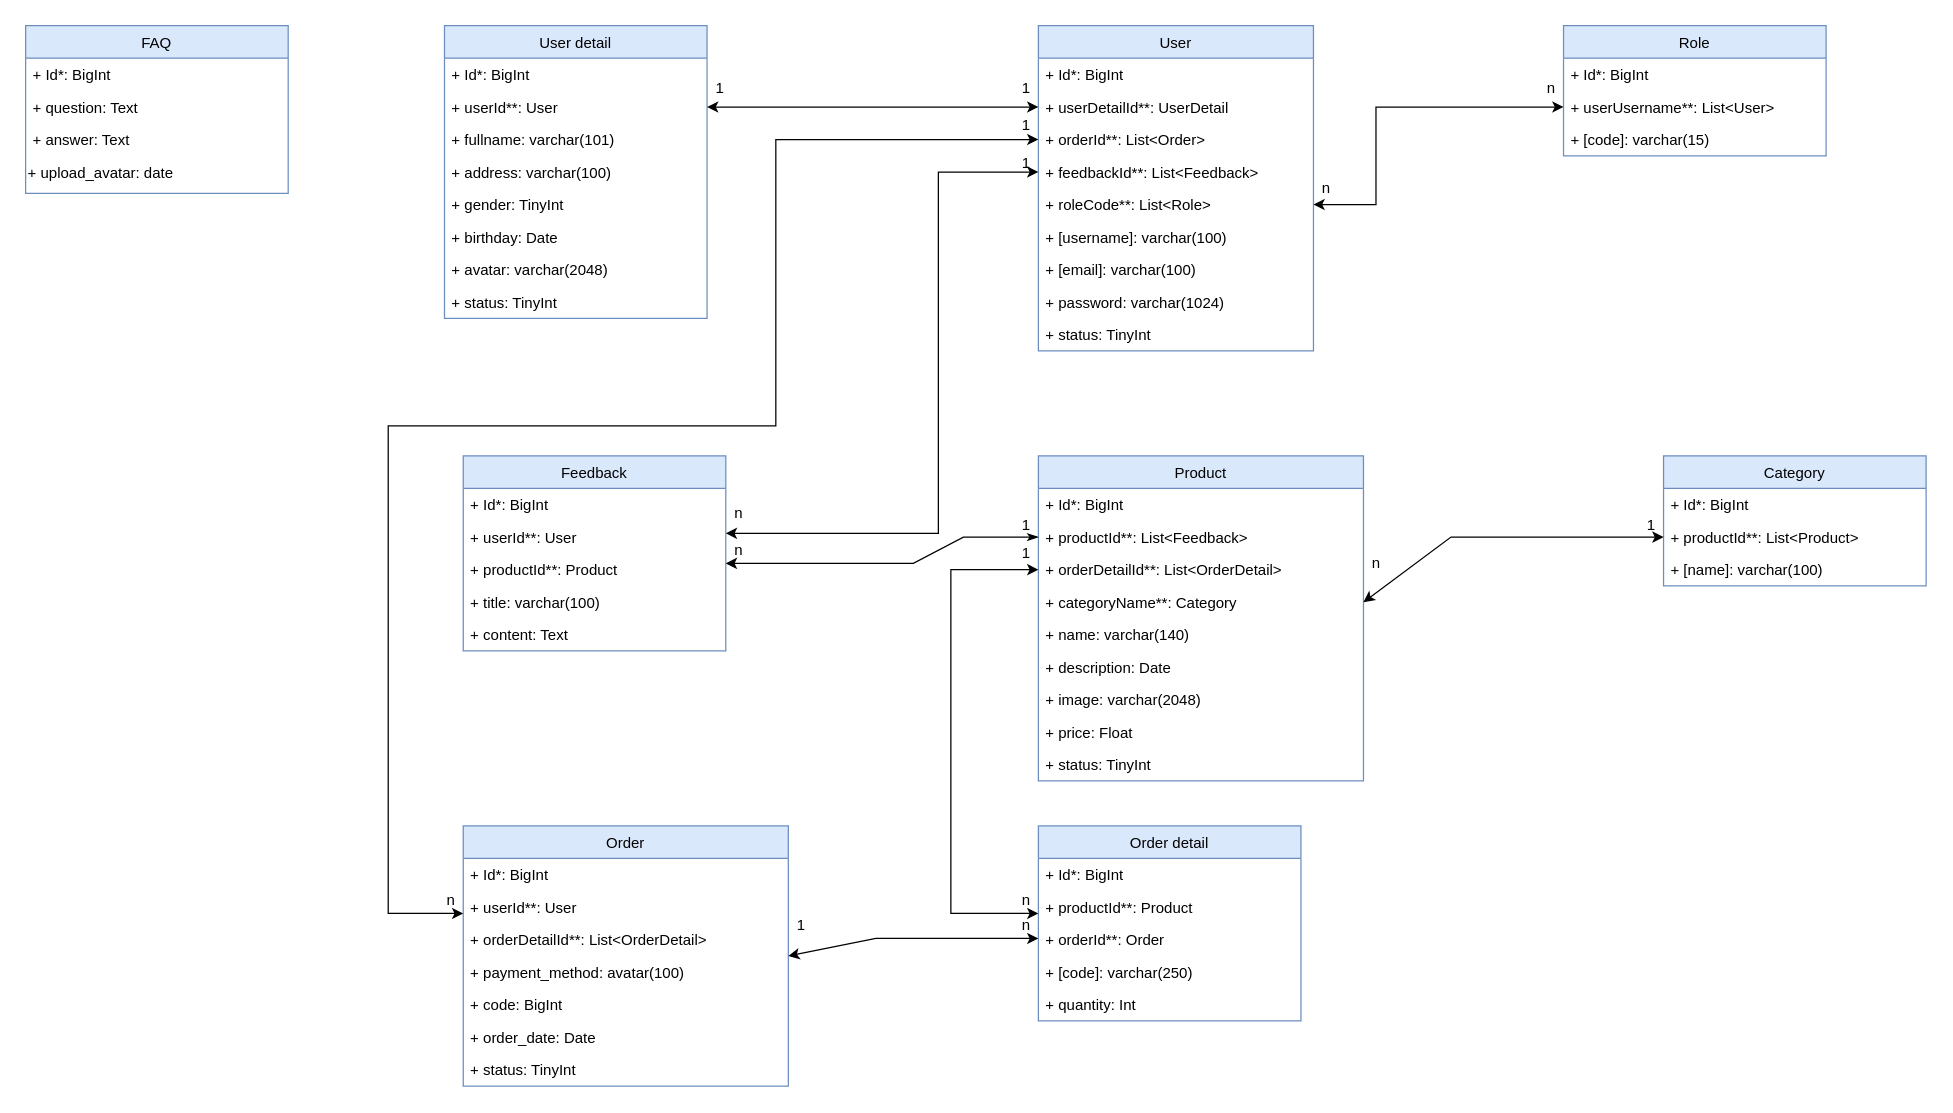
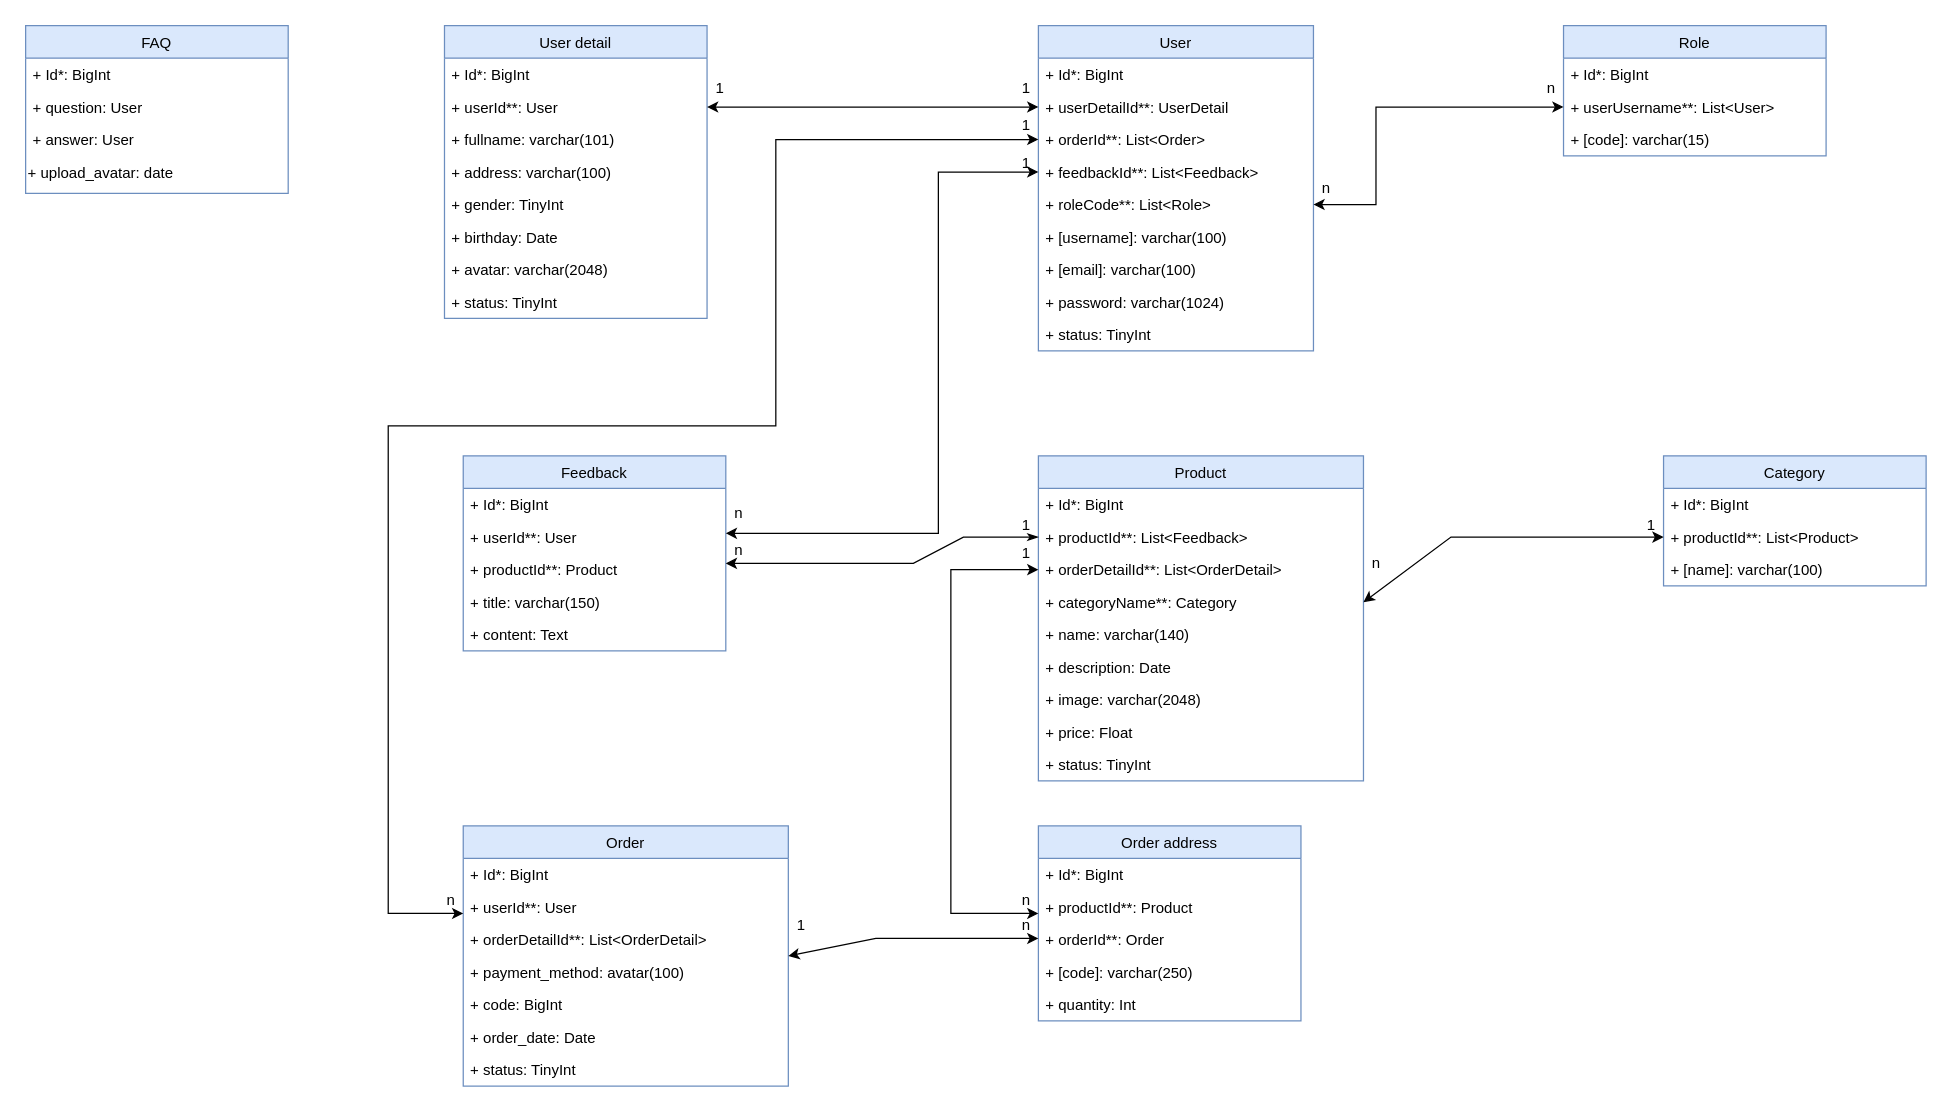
- <mxCell id="85" value="+ question: Text&#10;" style="text;strokeColor=none;fillColor=none;align=left;verticalAlign=top;spacingLeft=4;spacingRight=4;overflow=hidden;rotatable=0;points=[[0,0.5],[1,0.5]];portConstraint=eastwest;" parent="83" vertex="1"><mxGeometry y="52" width="210" height="26" as="geometry" /></mxCell>
+ <mxCell id="85" value="+ question: User&#10;" style="text;strokeColor=none;fillColor=none;align=left;verticalAlign=top;spacingLeft=4;spacingRight=4;overflow=hidden;rotatable=0;points=[[0,0.5],[1,0.5]];portConstraint=eastwest;" parent="83" vertex="1"><mxGeometry y="52" width="210" height="26" as="geometry" /></mxCell>
- <mxCell id="86" value="+ answer: Text&#10;" style="text;strokeColor=none;fillColor=none;align=left;verticalAlign=top;spacingLeft=4;spacingRight=4;overflow=hidden;rotatable=0;points=[[0,0.5],[1,0.5]];portConstraint=eastwest;" parent="83" vertex="1"><mxGeometry y="78" width="210" height="26" as="geometry" /></mxCell>
+ <mxCell id="86" value="+ answer: User&#10;" style="text;strokeColor=none;fillColor=none;align=left;verticalAlign=top;spacingLeft=4;spacingRight=4;overflow=hidden;rotatable=0;points=[[0,0.5],[1,0.5]];portConstraint=eastwest;" parent="83" vertex="1"><mxGeometry y="78" width="210" height="26" as="geometry" /></mxCell>
- <mxCell id="53" value="+ title: varchar(100)&#10;" style="text;strokeColor=none;fillColor=none;align=left;verticalAlign=top;spacingLeft=4;spacingRight=4;overflow=hidden;rotatable=0;points=[[0,0.5],[1,0.5]];portConstraint=eastwest;" parent="49" vertex="1"><mxGeometry y="104" width="210" height="26" as="geometry" /></mxCell>
+ <mxCell id="53" value="+ title: varchar(150)&#10;" style="text;strokeColor=none;fillColor=none;align=left;verticalAlign=top;spacingLeft=4;spacingRight=4;overflow=hidden;rotatable=0;points=[[0,0.5],[1,0.5]];portConstraint=eastwest;" parent="49" vertex="1"><mxGeometry y="104" width="210" height="26" as="geometry" /></mxCell>
- <mxCell id="36" value="Order detail" style="swimlane;fontStyle=0;childLayout=stackLayout;horizontal=1;startSize=26;fillColor=#dae8fc;horizontalStack=0;resizeParent=1;resizeParentMax=0;resizeLast=0;collapsible=1;marginBottom=0;strokeColor=#6c8ebf;" parent="1" vertex="1"><mxGeometry x="830" y="660" width="210" height="156" as="geometry"><mxRectangle x="80" y="400" width="60" height="26" as="alternateBounds" /></mxGeometry></mxCell>
+ <mxCell id="36" value="Order address" style="swimlane;fontStyle=0;childLayout=stackLayout;horizontal=1;startSize=26;fillColor=#dae8fc;horizontalStack=0;resizeParent=1;resizeParentMax=0;resizeLast=0;collapsible=1;marginBottom=0;strokeColor=#6c8ebf;" parent="1" vertex="1"><mxGeometry x="830" y="660" width="210" height="156" as="geometry"><mxRectangle x="80" y="400" width="60" height="26" as="alternateBounds" /></mxGeometry></mxCell>
